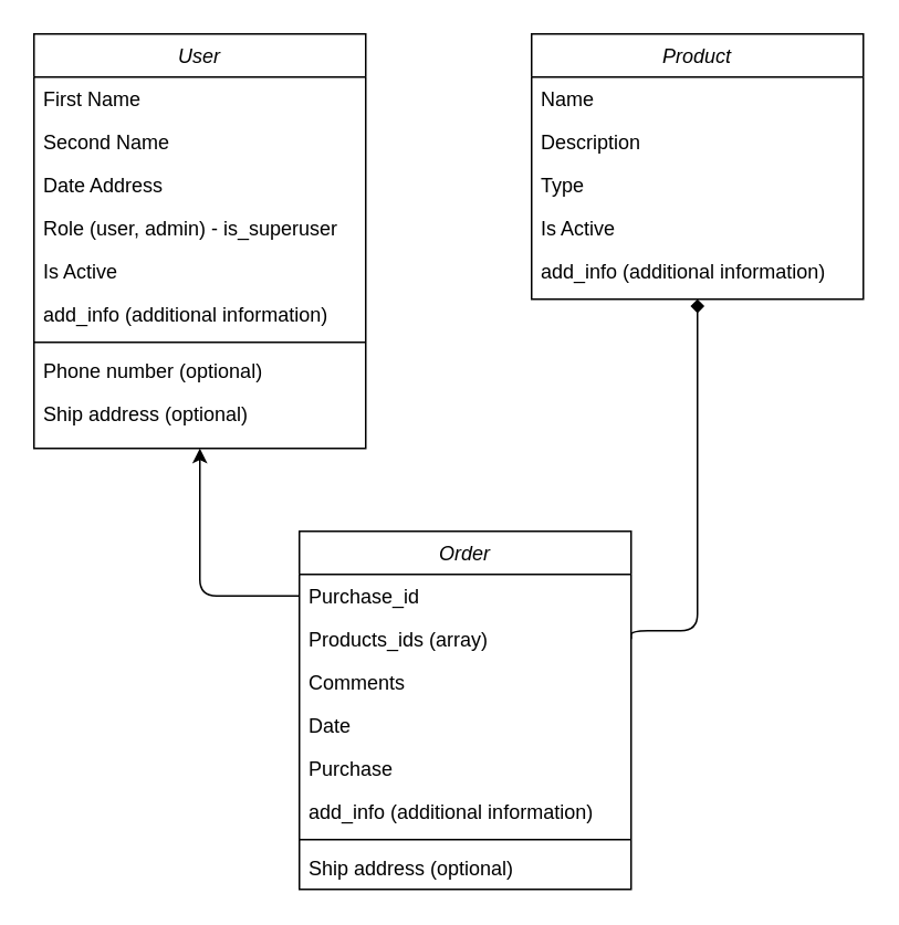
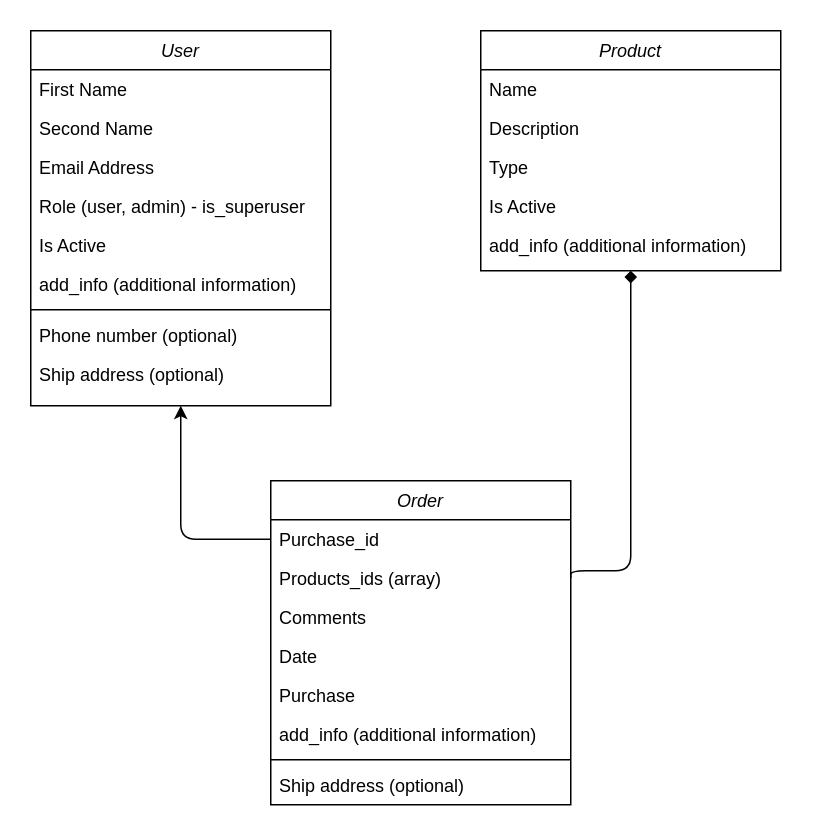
- <mxCell id="5" style="text;align=left;verticalAlign=top;spacingLeft=4;spacingRight=4;overflow=hidden;rotatable=0;points=[[0,0.5],[1,0.5]];portConstraint=eastwest;rounded=0;shadow=0;html=0;" value="Date Address" parent="2" vertex="1"><mxGeometry as="geometry" height="26" width="200" y="78" /></mxCell>
+ <mxCell id="5" style="text;align=left;verticalAlign=top;spacingLeft=4;spacingRight=4;overflow=hidden;rotatable=0;points=[[0,0.5],[1,0.5]];portConstraint=eastwest;rounded=0;shadow=0;html=0;" value="Email Address" parent="2" vertex="1"><mxGeometry as="geometry" height="26" width="200" y="78" /></mxCell>
